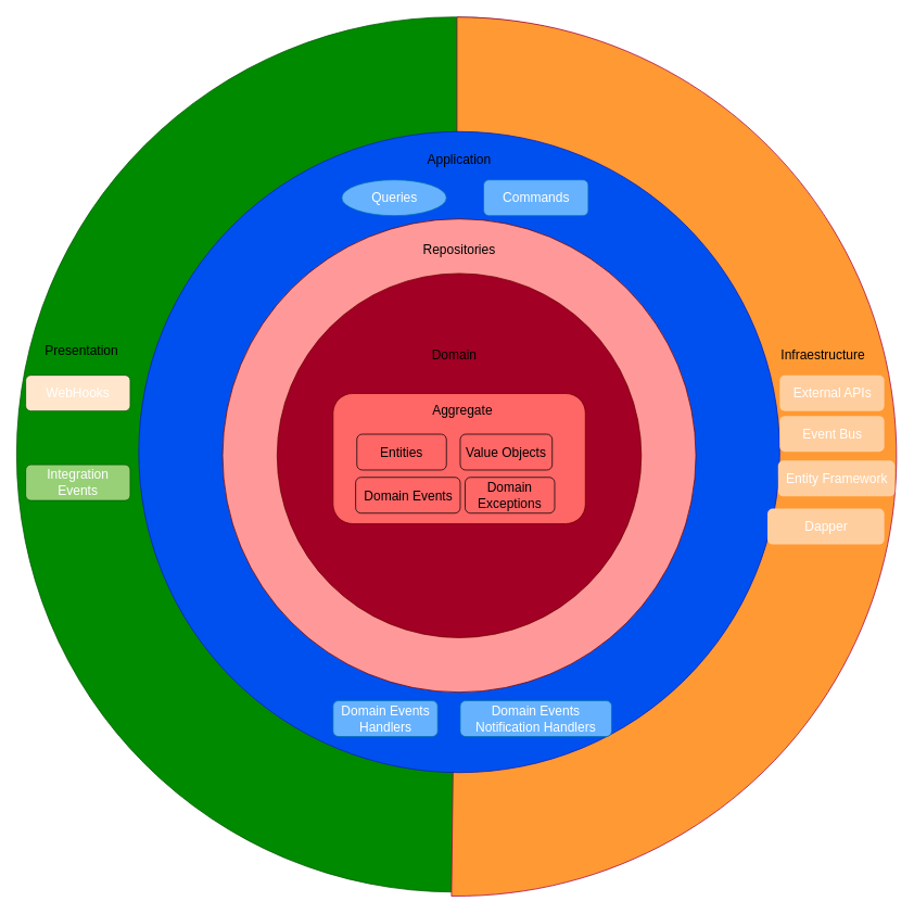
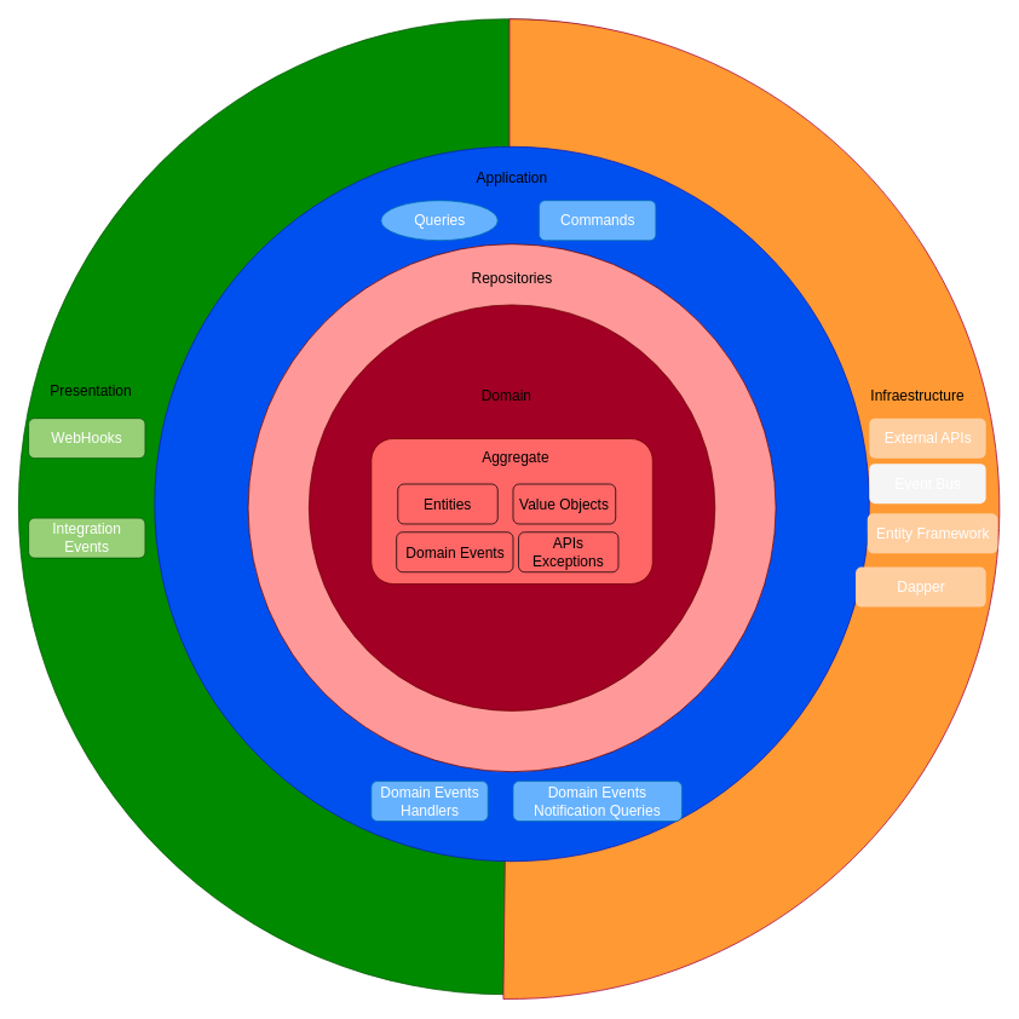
- <mxCell id="18" value="WebHooks" style="rounded=1;whiteSpace=wrap;html=1;fontSize=16;fillColor=#ffe6cc;strokeColor=#005700;fontColor=#ffffff;" parent="1" vertex="1"><mxGeometry x="31" y="460" width="128.5" height="44" as="geometry" /></mxCell>
+ <mxCell id="18" value="WebHooks" style="rounded=1;whiteSpace=wrap;html=1;fontSize=16;fillColor=#97D077;strokeColor=#005700;fontColor=#ffffff;" parent="1" vertex="1"><mxGeometry x="31" y="460" width="128.5" height="44" as="geometry" /></mxCell>
- <mxCell id="23" value="Event Bus" style="rounded=1;whiteSpace=wrap;html=1;fontSize=16;fillColor=#FFCE9F;strokeColor=none;fontColor=#ffffff;" parent="1" vertex="1"><mxGeometry x="957.5" y="510" width="128.5" height="44" as="geometry" /></mxCell>
+ <mxCell id="23" value="Event Bus" style="rounded=1;whiteSpace=wrap;html=1;fontSize=16;fillColor=#f5f5f5;strokeColor=none;fontColor=#ffffff;" parent="1" vertex="1"><mxGeometry x="957.5" y="510" width="128.5" height="44" as="geometry" /></mxCell>
- <mxCell id="27" value="Domain Exceptions" style="rounded=1;whiteSpace=wrap;html=1;fontSize=16;fillColor=#FF6666;" parent="1" vertex="1"><mxGeometry x="571" y="585.5" width="110" height="44" as="geometry" /></mxCell>
+ <mxCell id="27" value="APIs Exceptions" style="rounded=1;whiteSpace=wrap;html=1;fontSize=16;fillColor=#FF6666;" parent="1" vertex="1"><mxGeometry x="571" y="585.5" width="110" height="44" as="geometry" /></mxCell>
- <mxCell id="26" value="Domain Events Notification Handlers" style="rounded=1;whiteSpace=wrap;html=1;fontSize=16;fillColor=#66B2FF;fontColor=#ffffff;strokeColor=#006EAF;" parent="1" vertex="1"><mxGeometry x="565" y="860" width="186" height="44" as="geometry" /></mxCell>
+ <mxCell id="26" value="Domain Events Notification Queries" style="rounded=1;whiteSpace=wrap;html=1;fontSize=16;fillColor=#66B2FF;fontColor=#ffffff;strokeColor=#006EAF;" parent="1" vertex="1"><mxGeometry x="565" y="860" width="186" height="44" as="geometry" /></mxCell>
